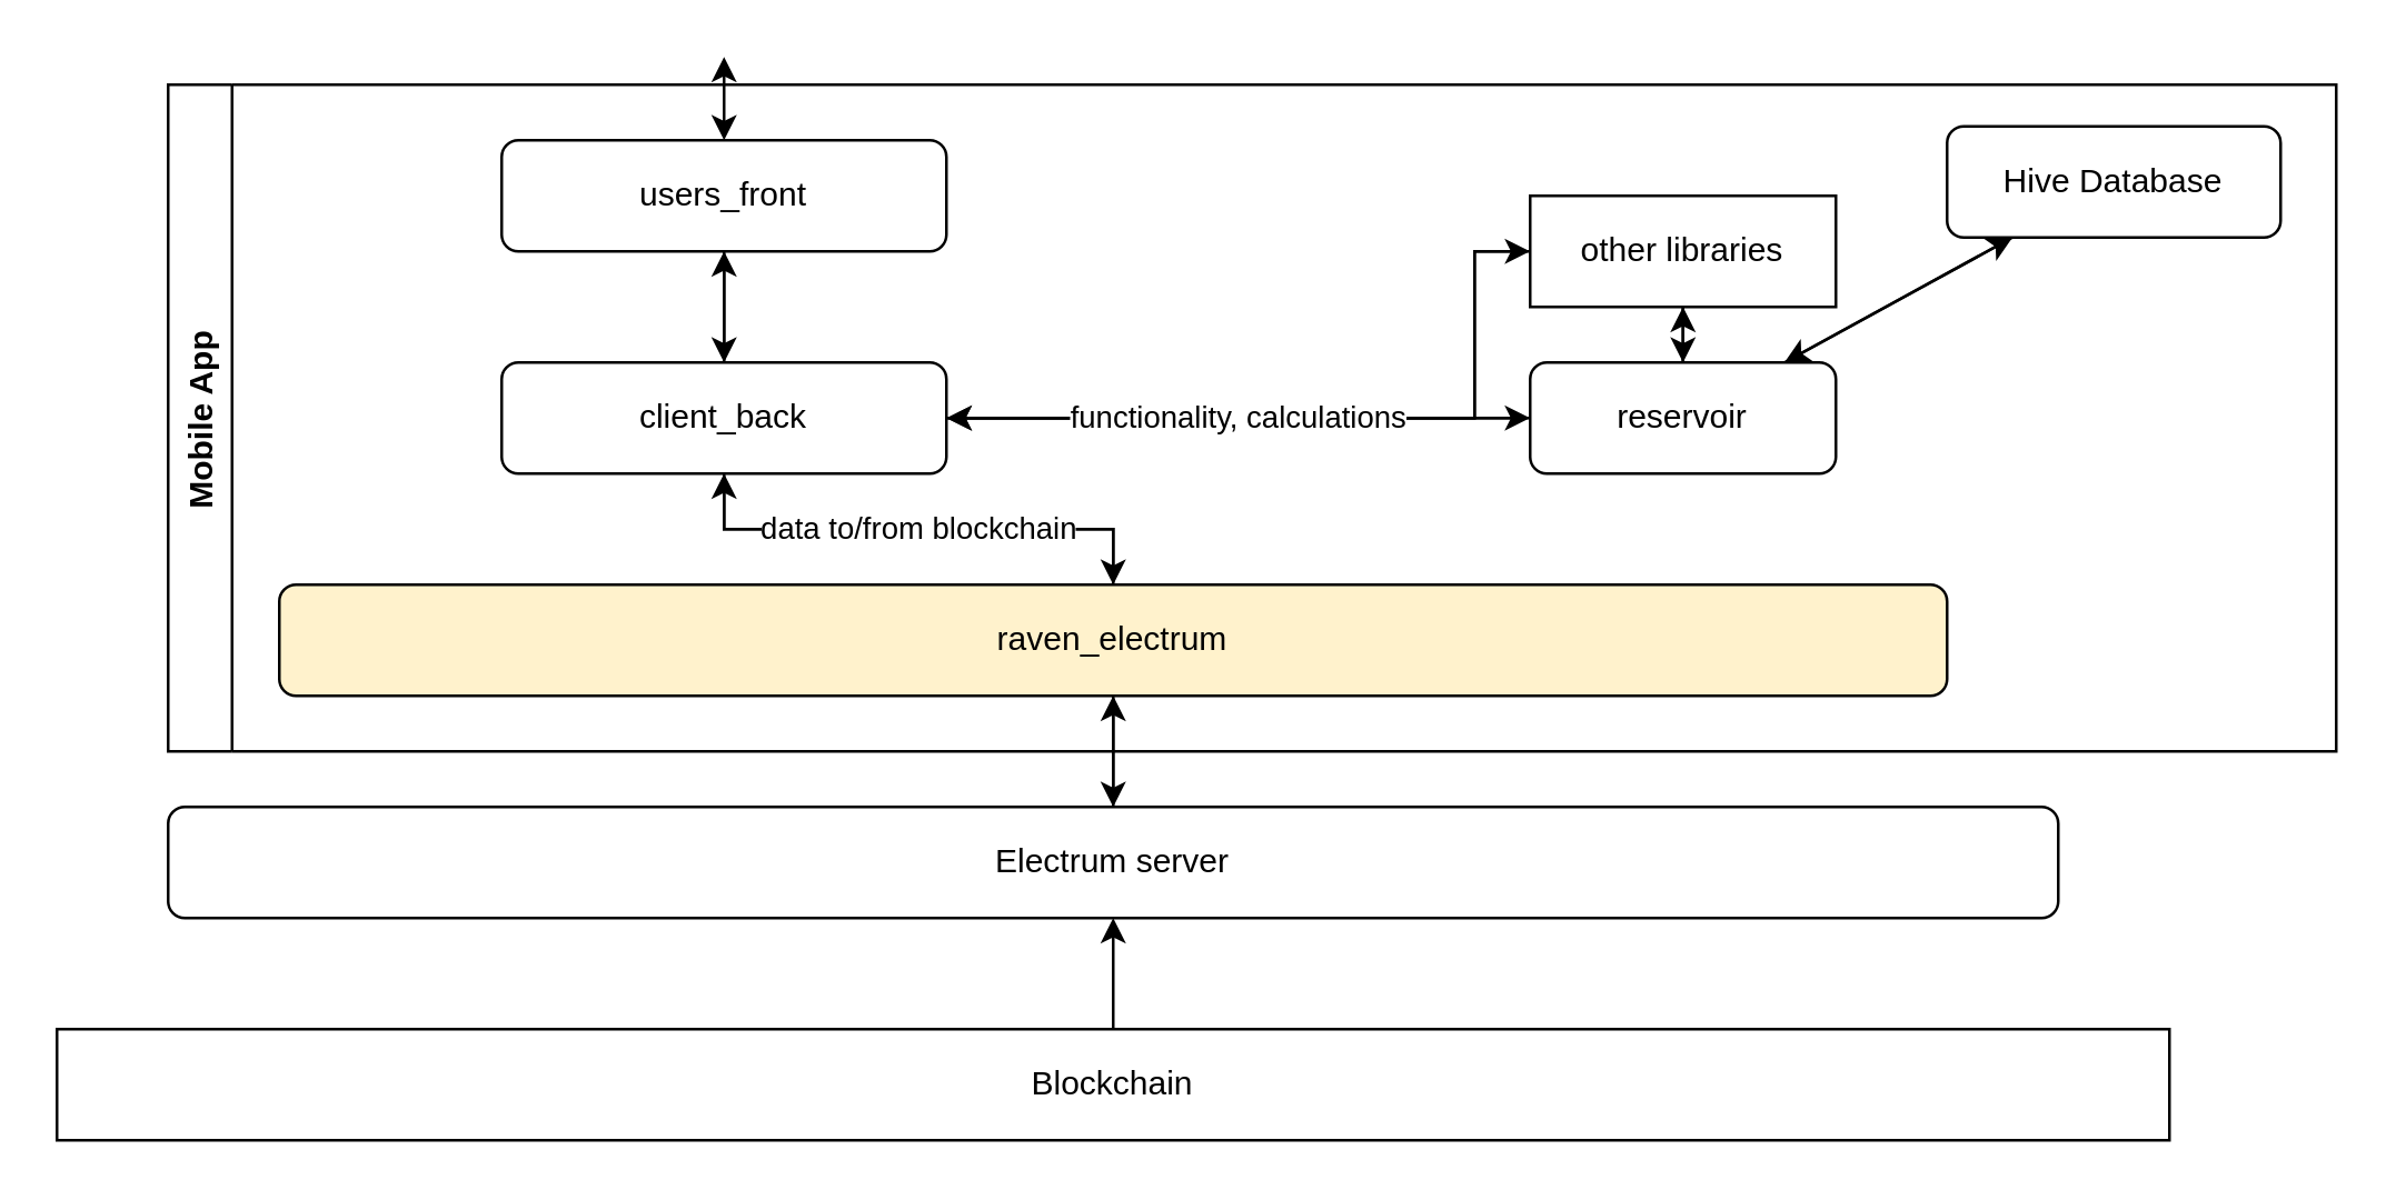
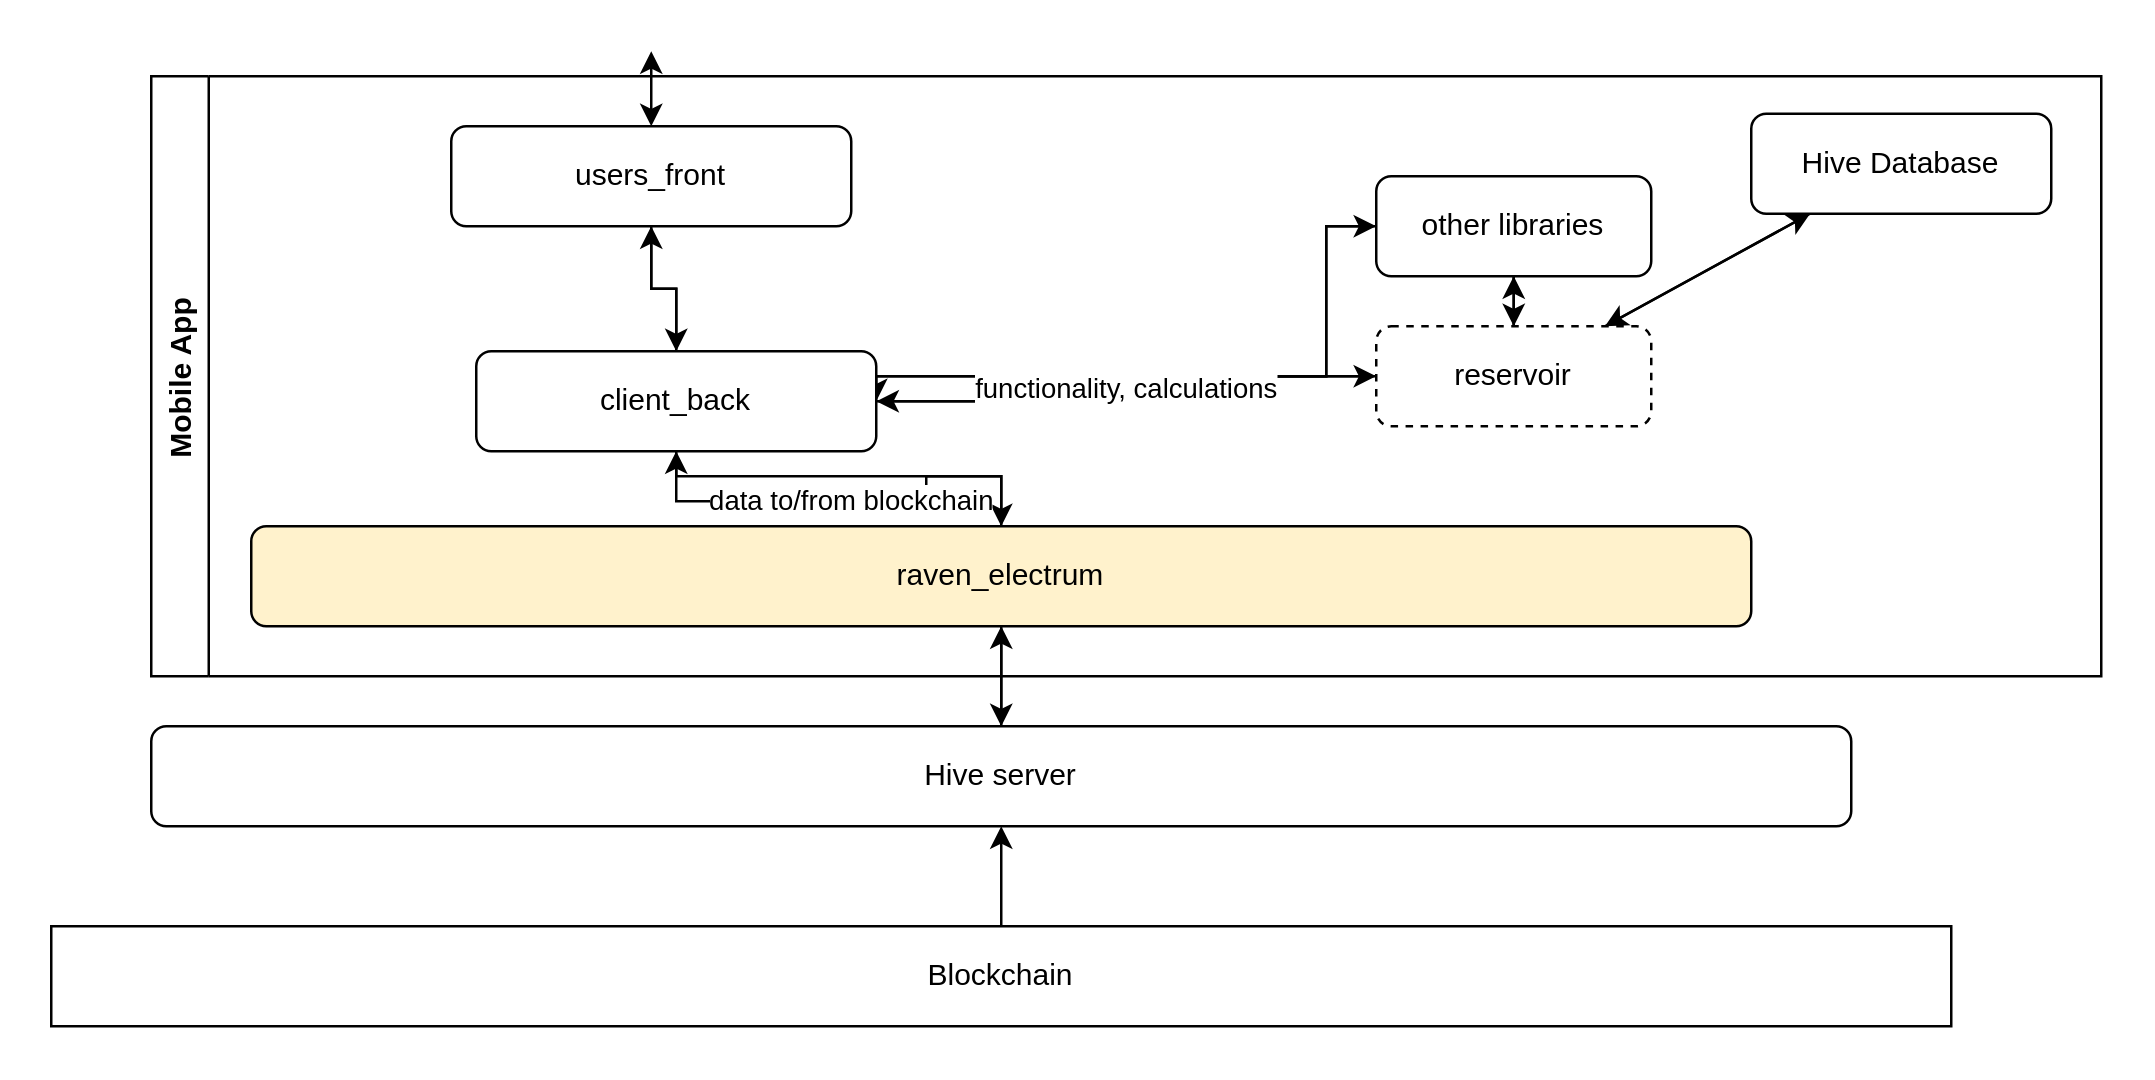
- <mxCell id="22" value="other libraries" style="whiteSpace=wrap;html=1;rounded=0;" parent="1" vertex="1"><mxGeometry x="550" y="70" width="110" height="40" as="geometry" /></mxCell>
+ <mxCell id="22" value="other libraries" style="rounded=1;whiteSpace=wrap;html=1;" parent="1" vertex="1"><mxGeometry x="550" y="70" width="110" height="40" as="geometry" /></mxCell>
- <mxCell id="14" value="client_back" style="rounded=1;whiteSpace=wrap;html=1;" parent="1" vertex="1"><mxGeometry x="180" y="130" width="160" height="40" as="geometry" /></mxCell>
+ <mxCell id="14" value="client_back" style="rounded=1;whiteSpace=wrap;html=1;" parent="1" vertex="1"><mxGeometry x="190" y="140" width="160" height="40" as="geometry" /></mxCell>
- <mxCell id="18" value="reservoir" style="rounded=1;whiteSpace=wrap;html=1;" parent="1" vertex="1"><mxGeometry x="550" y="130" width="110" height="40" as="geometry" /></mxCell>
+ <mxCell id="18" value="reservoir" style="rounded=1;whiteSpace=wrap;html=1;dashed=1;" parent="1" vertex="1"><mxGeometry x="550" y="130" width="110" height="40" as="geometry" /></mxCell>
- <mxCell id="6" value="Electrum server" style="rounded=1;whiteSpace=wrap;html=1;" parent="1" vertex="1"><mxGeometry x="60" y="290" width="680" height="40" as="geometry" /></mxCell>
+ <mxCell id="6" value="Hive server" style="rounded=1;whiteSpace=wrap;html=1;" parent="1" vertex="1"><mxGeometry x="60" y="290" width="680" height="40" as="geometry" /></mxCell>
